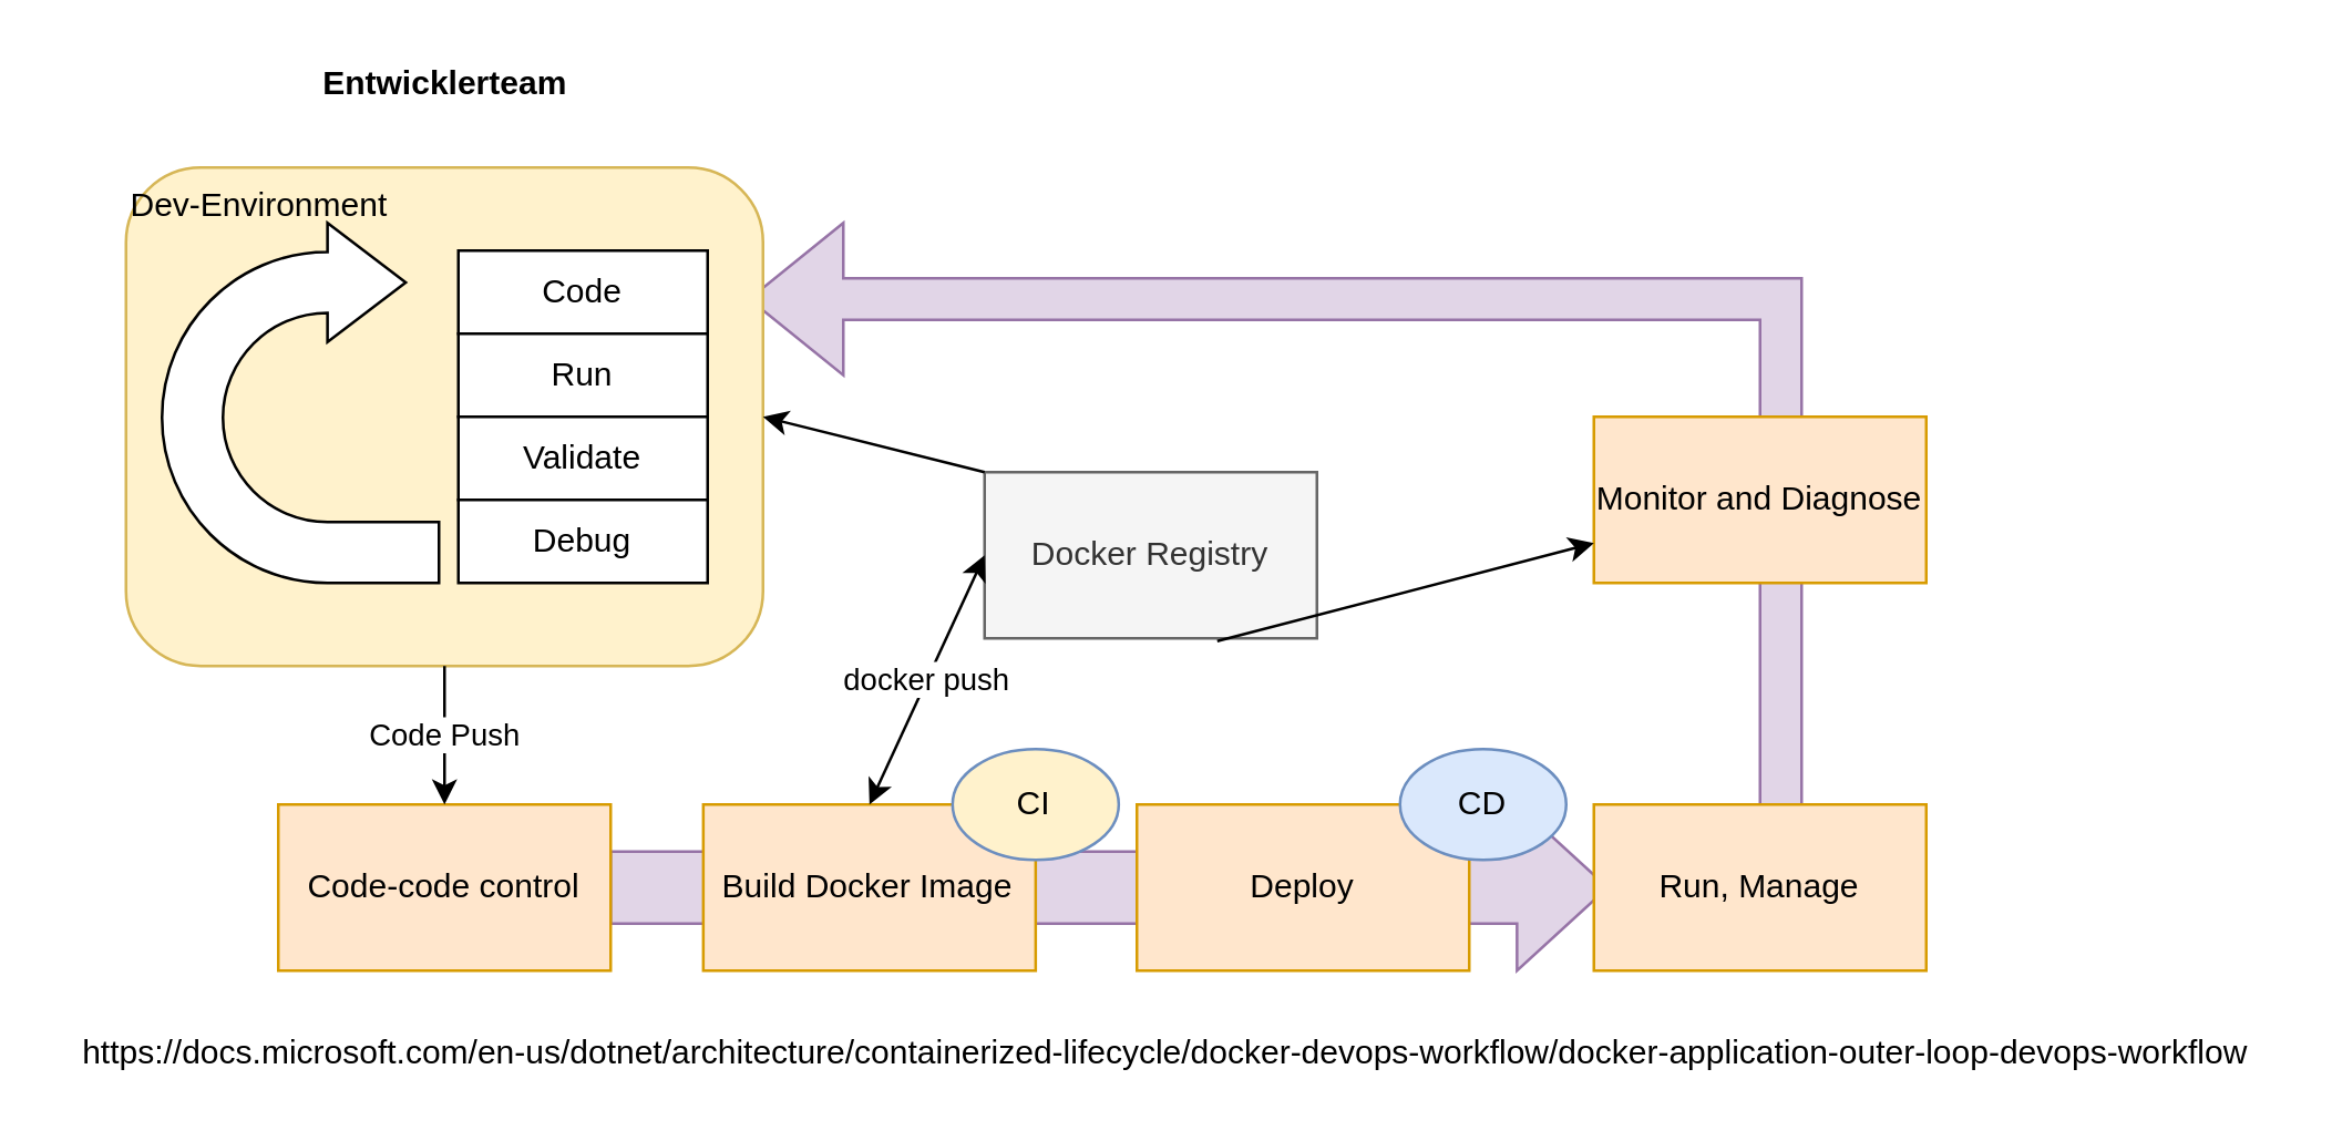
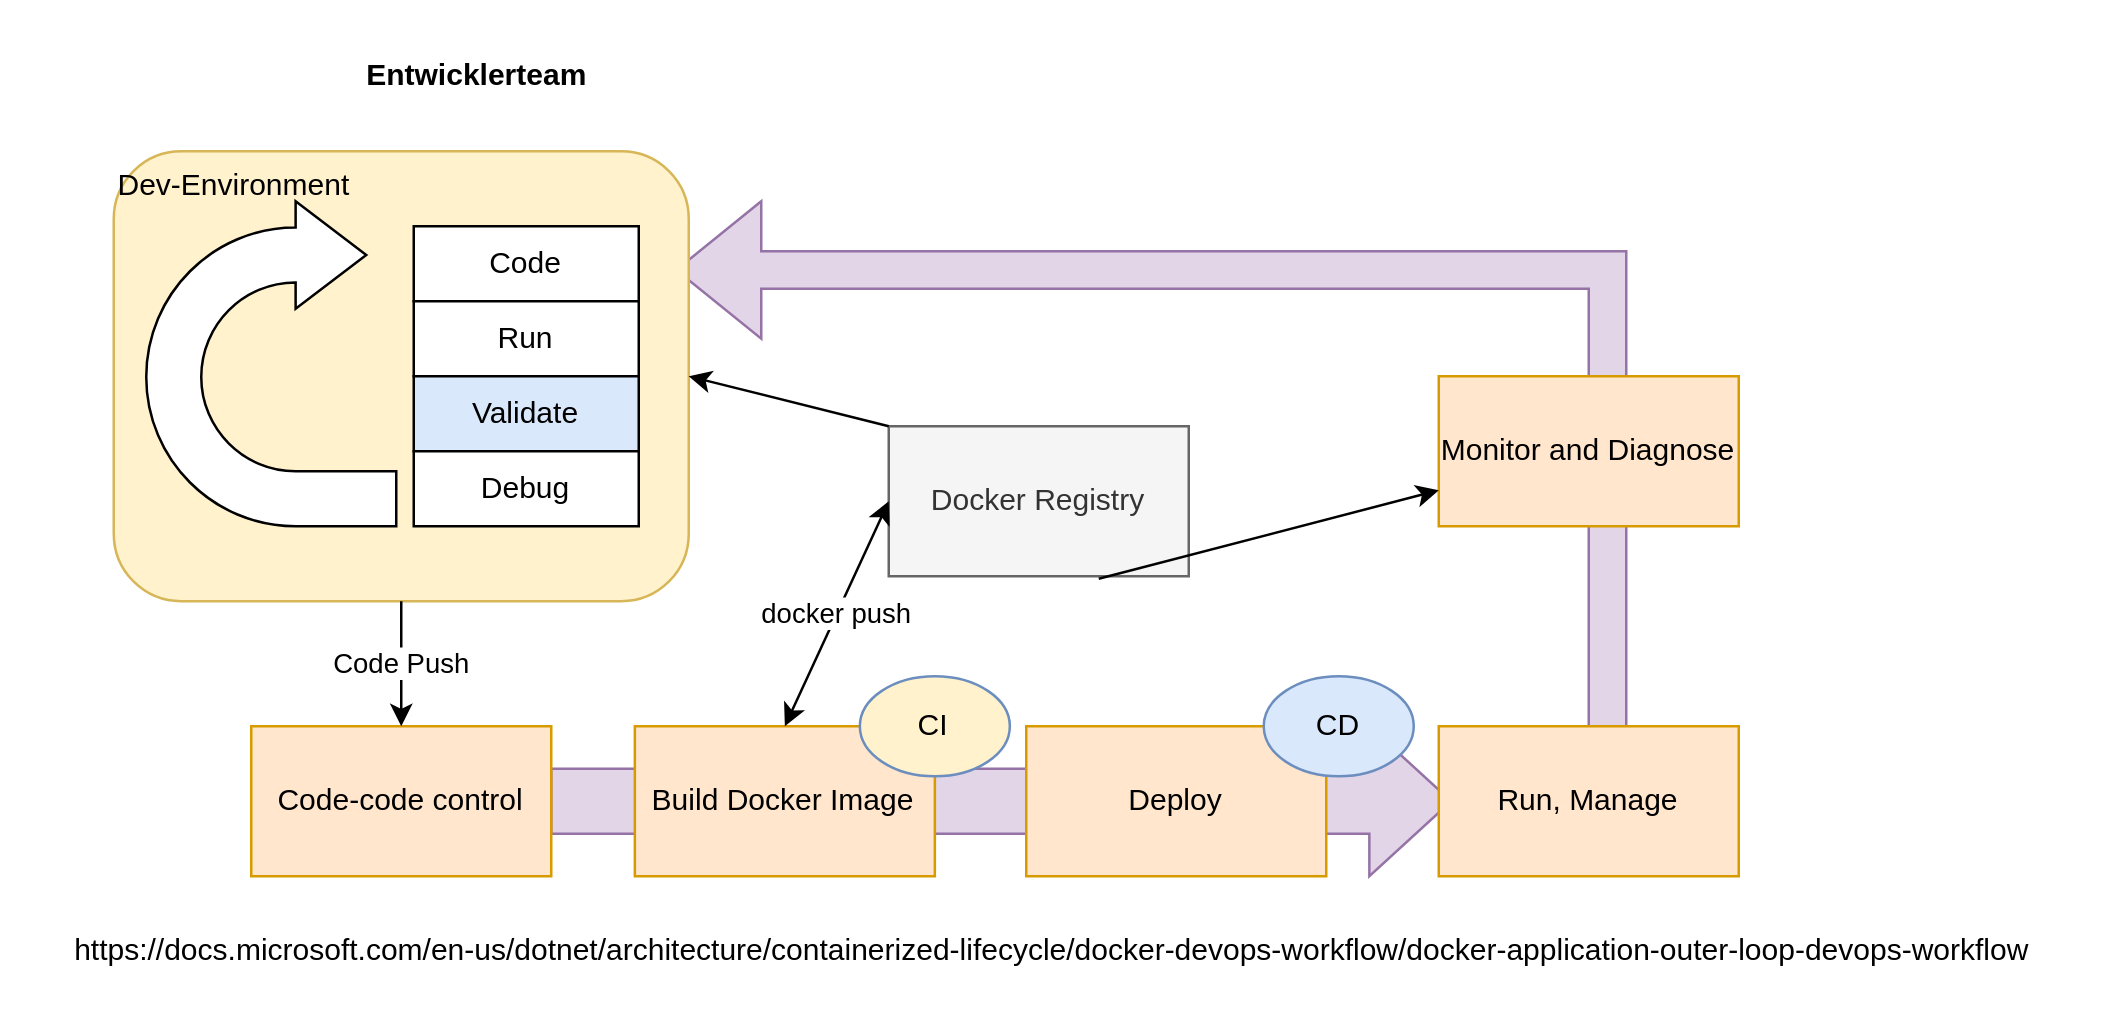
- <mxCell id="4" value="Entwicklerteam" style="text;html=1;align=center;verticalAlign=middle;resizable=0;points=[];autosize=1;strokeColor=none;fontStyle=1" vertex="1" parent="1"><mxGeometry x="110" y="20" width="100" height="20" as="geometry" /></mxCell>
+ <mxCell id="4" value="Entwicklerteam" style="text;html=1;align=center;verticalAlign=middle;resizable=0;points=[];autosize=1;strokeColor=none;fontStyle=1" vertex="1" parent="1"><mxGeometry x="140" y="20" width="100" height="20" as="geometry" /></mxCell>
- <mxCell id="10" value="Validate" style="rounded=0;whiteSpace=wrap;html=1;verticalAlign=middle;" vertex="1" parent="1"><mxGeometry x="165" y="150" width="90" height="30" as="geometry" /></mxCell>
+ <mxCell id="10" value="Validate" style="rounded=0;whiteSpace=wrap;html=1;verticalAlign=middle;fillColor=#dae8fc;" vertex="1" parent="1"><mxGeometry x="165" y="150" width="90" height="30" as="geometry" /></mxCell>
